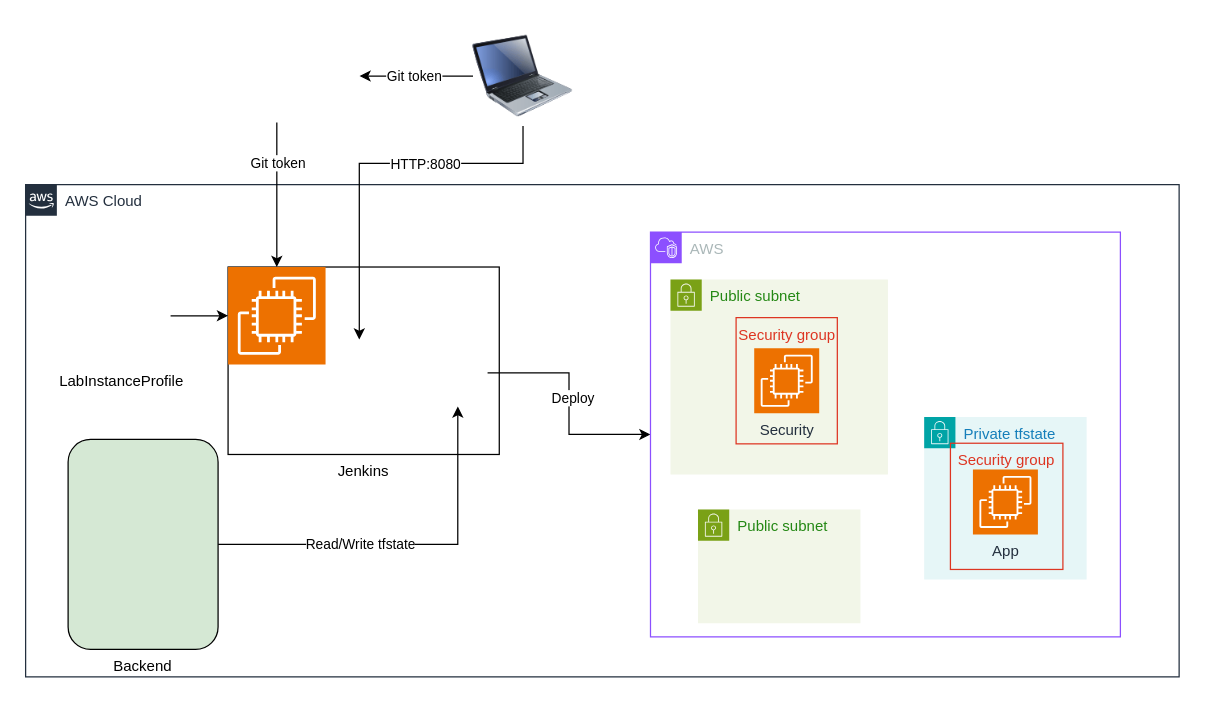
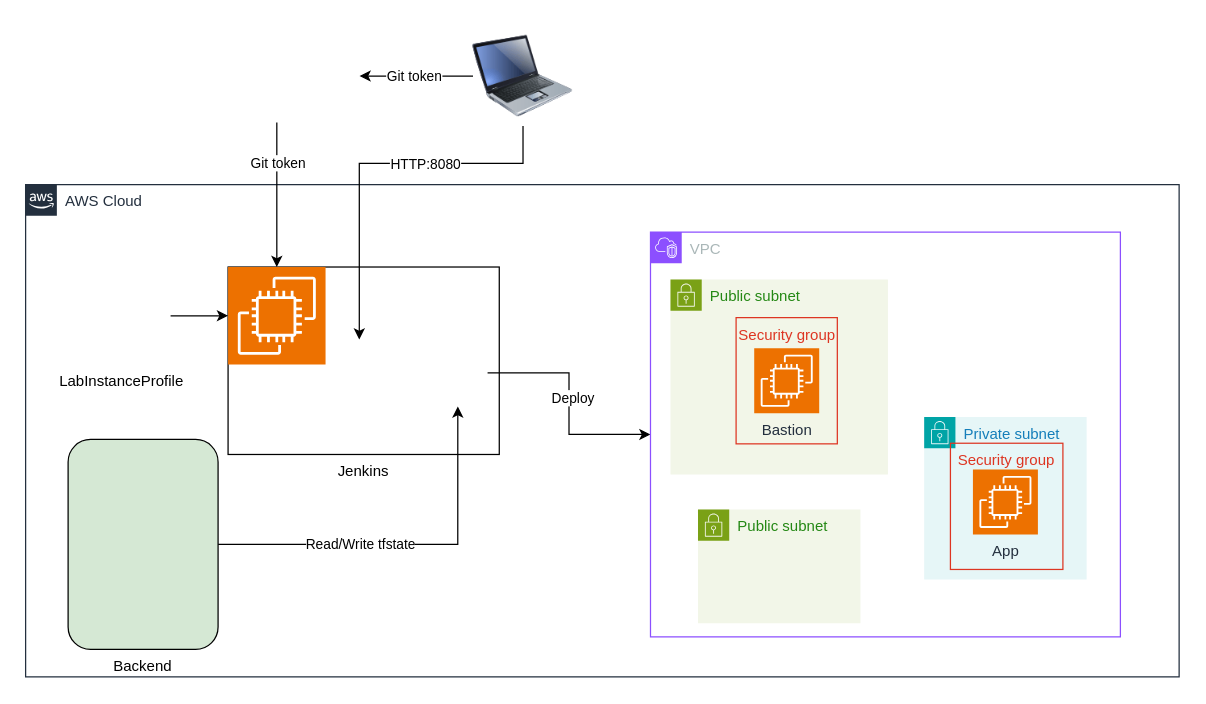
- <mxCell id="24" value="AWS" style="points=[[0,0],[0.25,0],[0.5,0],[0.75,0],[1,0],[1,0.25],[1,0.5],[1,0.75],[1,1],[0.75,1],[0.5,1],[0.25,1],[0,1],[0,0.75],[0,0.5],[0,0.25]];outlineConnect=0;gradientColor=none;html=1;whiteSpace=wrap;fontSize=12;fontStyle=0;container=1;pointerEvents=0;collapsible=0;recursiveResize=0;shape=mxgraph.aws4.group;grIcon=mxgraph.aws4.group_vpc2;strokeColor=#8C4FFF;fillColor=none;verticalAlign=top;align=left;spacingLeft=30;fontColor=#AAB7B8;dashed=0;" vertex="1" parent="1"><mxGeometry x="520" y="185" width="376" height="324" as="geometry" /></mxCell>
+ <mxCell id="24" value="VPC" style="points=[[0,0],[0.25,0],[0.5,0],[0.75,0],[1,0],[1,0.25],[1,0.5],[1,0.75],[1,1],[0.75,1],[0.5,1],[0.25,1],[0,1],[0,0.75],[0,0.5],[0,0.25]];outlineConnect=0;gradientColor=none;html=1;whiteSpace=wrap;fontSize=12;fontStyle=0;container=1;pointerEvents=0;collapsible=0;recursiveResize=0;shape=mxgraph.aws4.group;grIcon=mxgraph.aws4.group_vpc2;strokeColor=#8C4FFF;fillColor=none;verticalAlign=top;align=left;spacingLeft=30;fontColor=#AAB7B8;dashed=0;" vertex="1" parent="1"><mxGeometry x="520" y="185" width="376" height="324" as="geometry" /></mxCell>
- <mxCell id="28" value="Security" style="sketch=0;points=[[0,0,0],[0.25,0,0],[0.5,0,0],[0.75,0,0],[1,0,0],[0,1,0],[0.25,1,0],[0.5,1,0],[0.75,1,0],[1,1,0],[0,0.25,0],[0,0.5,0],[0,0.75,0],[1,0.25,0],[1,0.5,0],[1,0.75,0]];outlineConnect=0;fontColor=#232F3E;fillColor=#ED7100;strokeColor=#ffffff;dashed=0;verticalLabelPosition=bottom;verticalAlign=top;align=center;html=1;fontSize=12;fontStyle=0;aspect=fixed;shape=mxgraph.aws4.resourceIcon;resIcon=mxgraph.aws4.ec2;" vertex="1" parent="27"><mxGeometry x="67" y="55" width="52" height="52" as="geometry" /></mxCell>
+ <mxCell id="28" value="Bastion" style="sketch=0;points=[[0,0,0],[0.25,0,0],[0.5,0,0],[0.75,0,0],[1,0,0],[0,1,0],[0.25,1,0],[0.5,1,0],[0.75,1,0],[1,1,0],[0,0.25,0],[0,0.5,0],[0,0.75,0],[1,0.25,0],[1,0.5,0],[1,0.75,0]];outlineConnect=0;fontColor=#232F3E;fillColor=#ED7100;strokeColor=#ffffff;dashed=0;verticalLabelPosition=bottom;verticalAlign=top;align=center;html=1;fontSize=12;fontStyle=0;aspect=fixed;shape=mxgraph.aws4.resourceIcon;resIcon=mxgraph.aws4.ec2;" vertex="1" parent="27"><mxGeometry x="67" y="55" width="52" height="52" as="geometry" /></mxCell>
- <mxCell id="25" value="Private tfstate" style="points=[[0,0],[0.25,0],[0.5,0],[0.75,0],[1,0],[1,0.25],[1,0.5],[1,0.75],[1,1],[0.75,1],[0.5,1],[0.25,1],[0,1],[0,0.75],[0,0.5],[0,0.25]];outlineConnect=0;gradientColor=none;html=1;whiteSpace=wrap;fontSize=12;fontStyle=0;container=1;pointerEvents=0;collapsible=0;recursiveResize=0;shape=mxgraph.aws4.group;grIcon=mxgraph.aws4.group_security_group;grStroke=0;strokeColor=#00A4A6;fillColor=#E6F6F7;verticalAlign=top;align=left;spacingLeft=30;fontColor=#147EBA;dashed=0;" vertex="1" parent="24"><mxGeometry x="219" y="148" width="130" height="130" as="geometry" /></mxCell>
+ <mxCell id="25" value="Private subnet" style="points=[[0,0],[0.25,0],[0.5,0],[0.75,0],[1,0],[1,0.25],[1,0.5],[1,0.75],[1,1],[0.75,1],[0.5,1],[0.25,1],[0,1],[0,0.75],[0,0.5],[0,0.25]];outlineConnect=0;gradientColor=none;html=1;whiteSpace=wrap;fontSize=12;fontStyle=0;container=1;pointerEvents=0;collapsible=0;recursiveResize=0;shape=mxgraph.aws4.group;grIcon=mxgraph.aws4.group_security_group;grStroke=0;strokeColor=#00A4A6;fillColor=#E6F6F7;verticalAlign=top;align=left;spacingLeft=30;fontColor=#147EBA;dashed=0;" vertex="1" parent="24"><mxGeometry x="219" y="148" width="130" height="130" as="geometry" /></mxCell>
